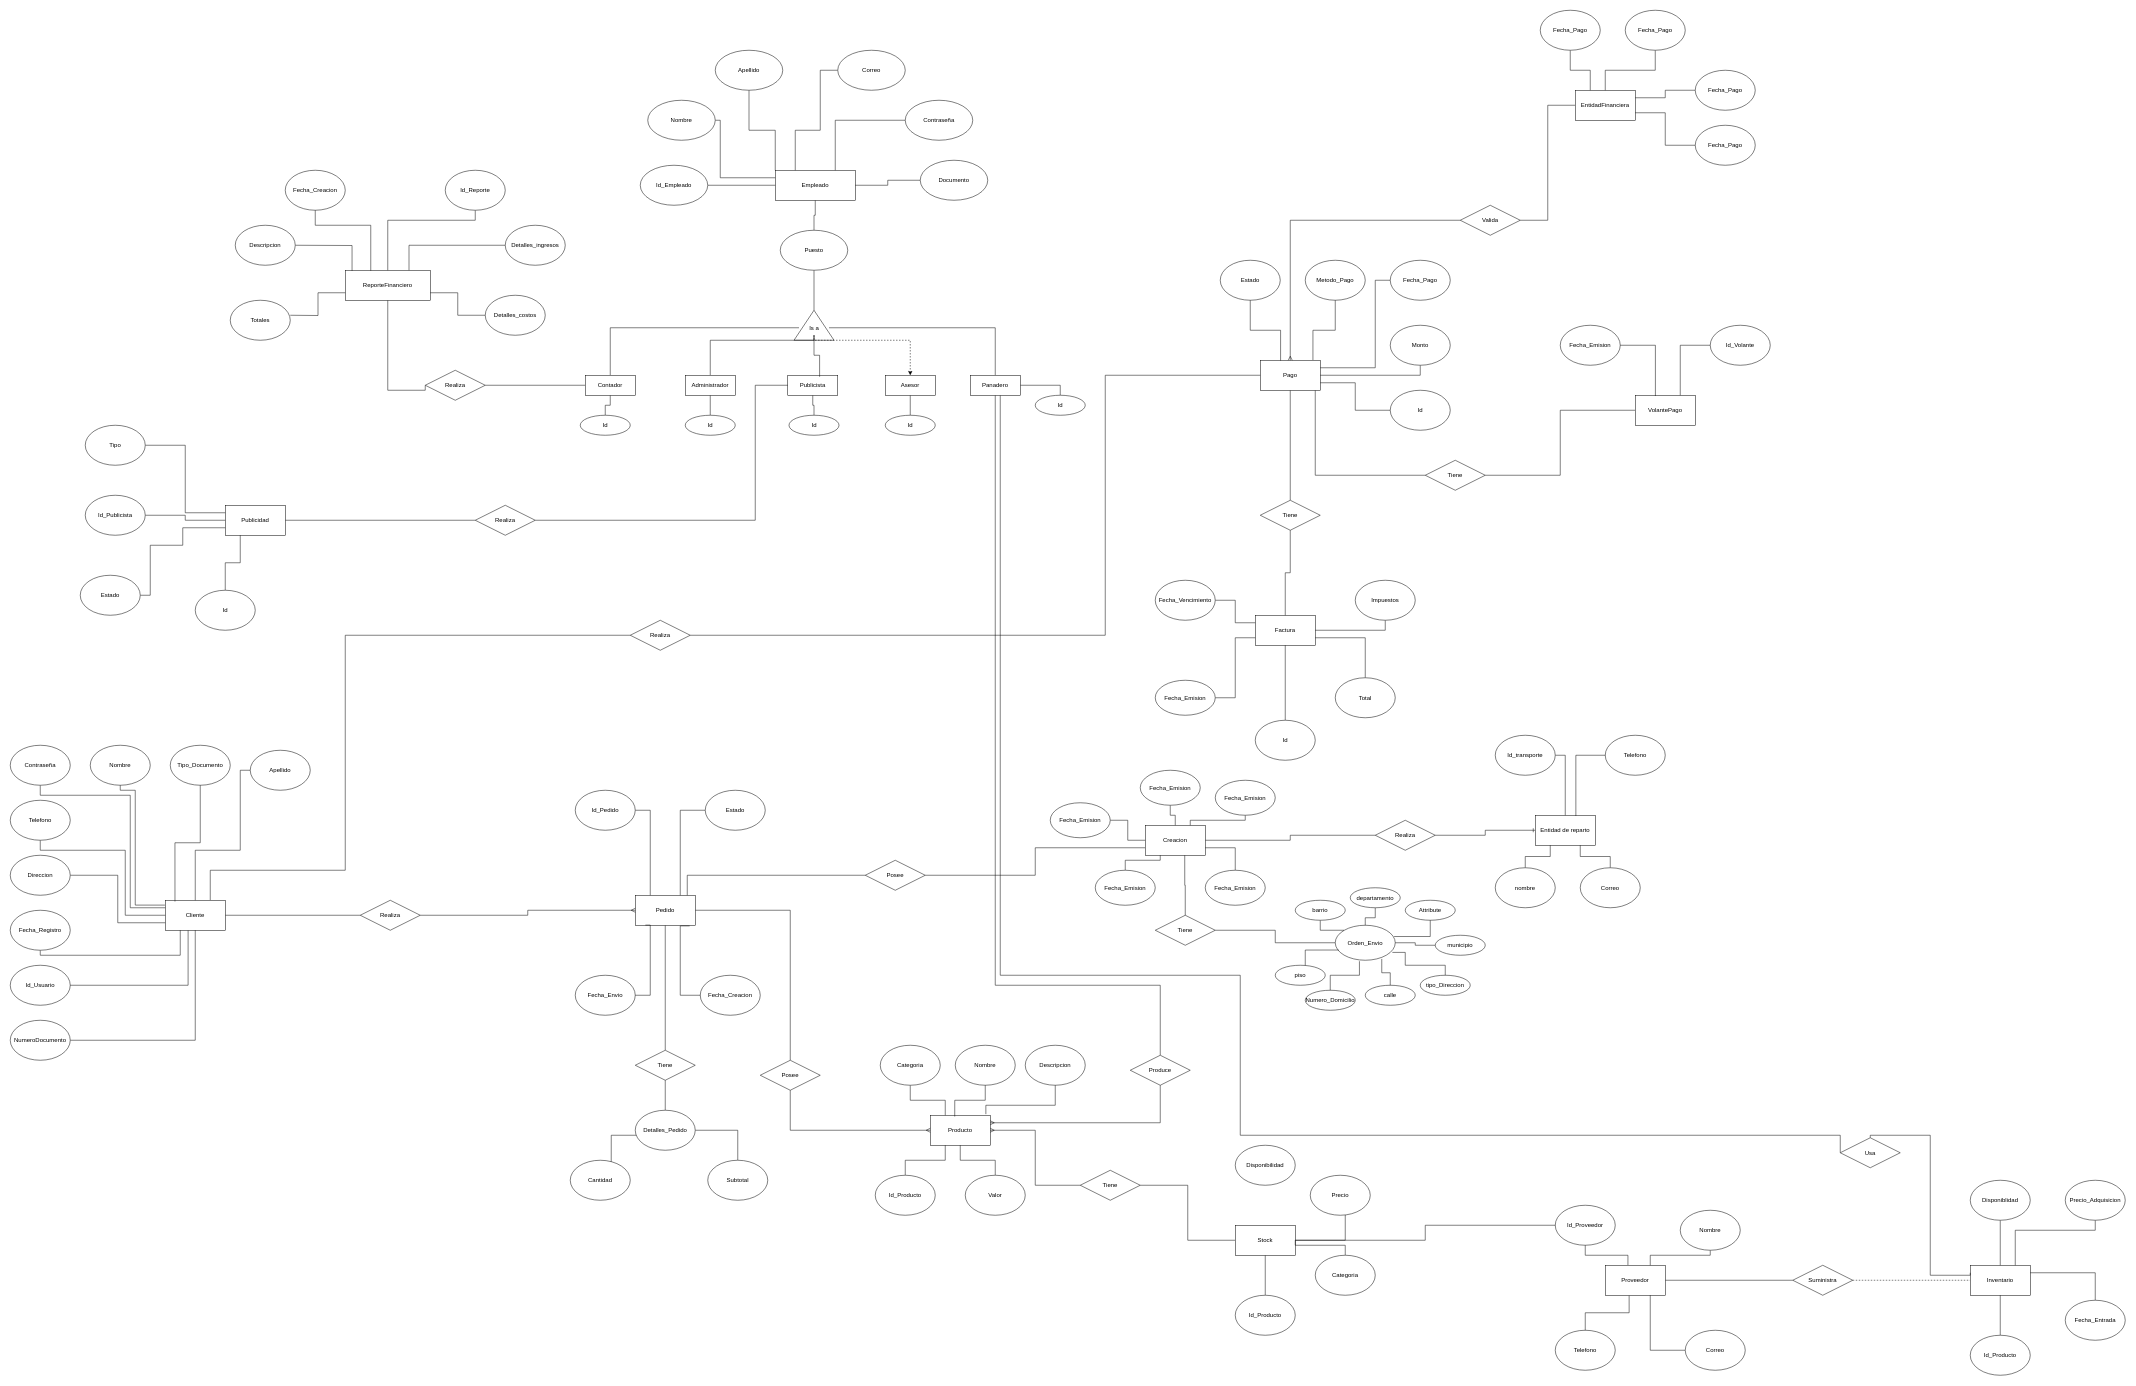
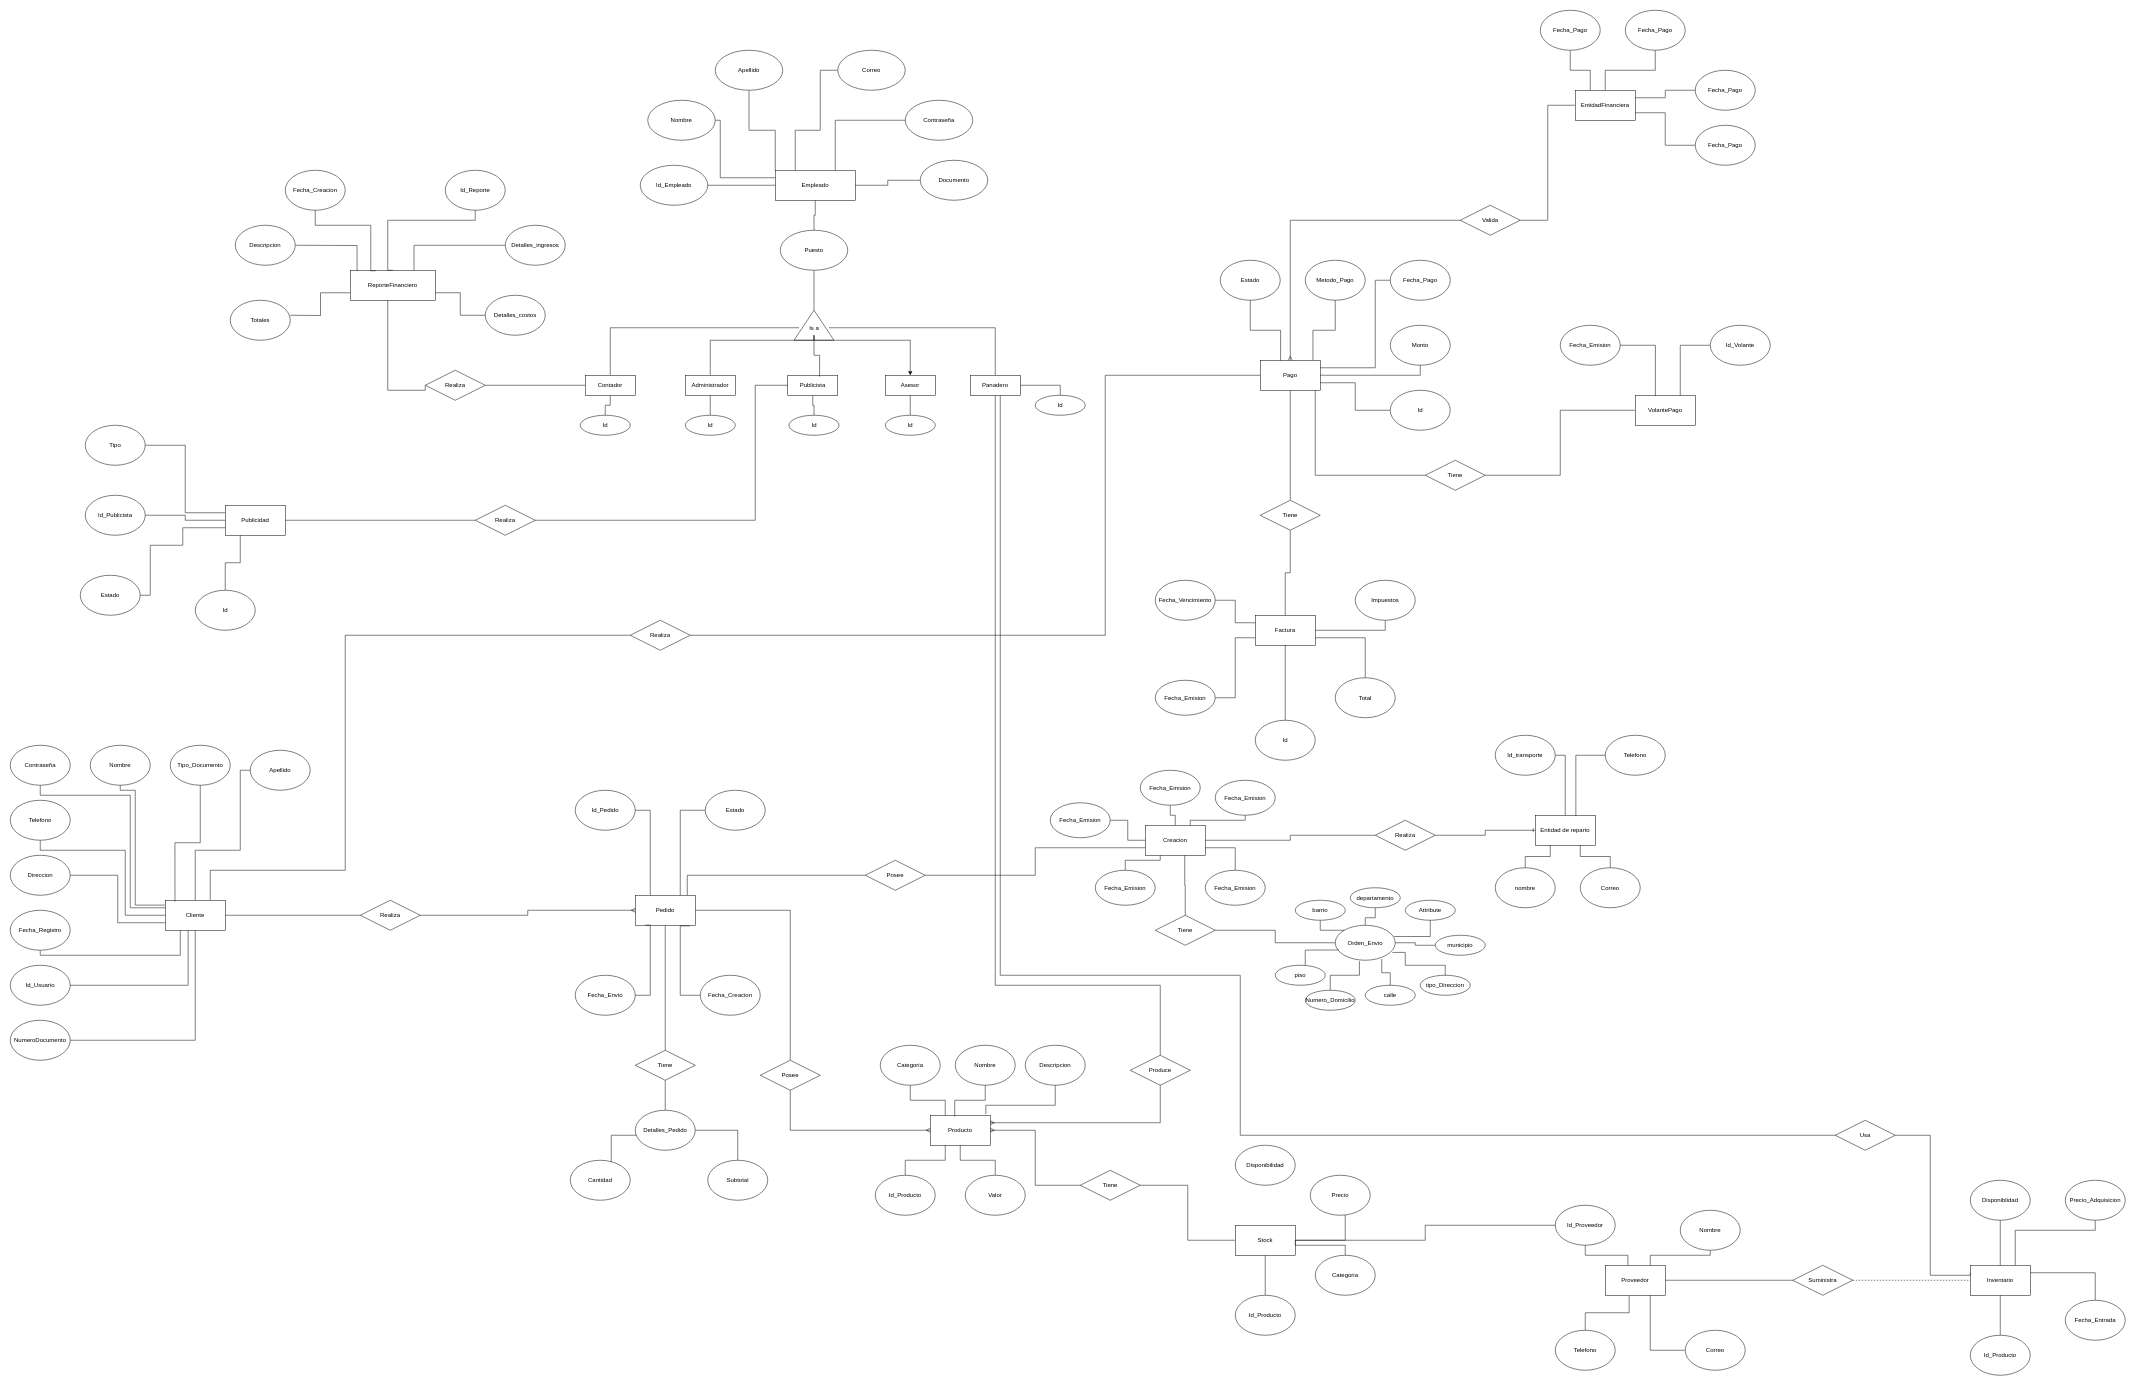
- <mxCell id="17" value="ReporteFinanciero" style="rounded=0;whiteSpace=wrap;html=1;" vertex="1" parent="1"><mxGeometry x="690" y="540" width="170" height="60" as="geometry" /></mxCell>
+ <mxCell id="17" value="ReporteFinanciero" style="rounded=0;whiteSpace=wrap;html=1;" vertex="1" parent="1"><mxGeometry x="700" y="540" width="170" height="60" as="geometry" /></mxCell>
- <mxCell id="134" style="edgeStyle=orthogonalEdgeStyle;rounded=0;orthogonalLoop=1;jettySize=auto;html=1;entryX=0.5;entryY=0;entryDx=0;entryDy=0;dashed=1;" edge="1" parent="1" source="135" target="143"><mxGeometry relative="1" as="geometry"><Array as="points"><mxPoint x="1628" y="680" /><mxPoint x="1820" y="680" /></Array></mxGeometry></mxCell>
+ <mxCell id="134" style="edgeStyle=orthogonalEdgeStyle;rounded=0;orthogonalLoop=1;jettySize=auto;html=1;entryX=0.5;entryY=0;entryDx=0;entryDy=0;" edge="1" parent="1" source="135" target="143"><mxGeometry relative="1" as="geometry"><Array as="points"><mxPoint x="1628" y="680" /><mxPoint x="1820" y="680" /></Array></mxGeometry></mxCell>
- <mxCell id="205" value="Usa" style="shape=rhombus;perimeter=rhombusPerimeter;whiteSpace=wrap;html=1;align=center;" vertex="1" parent="1"><mxGeometry x="3680" y="2275" width="120" height="60" as="geometry" /></mxCell>
+ <mxCell id="205" value="Usa" style="shape=rhombus;perimeter=rhombusPerimeter;whiteSpace=wrap;html=1;align=center;" vertex="1" parent="1"><mxGeometry x="3670" y="2240" width="120" height="60" as="geometry" /></mxCell>
